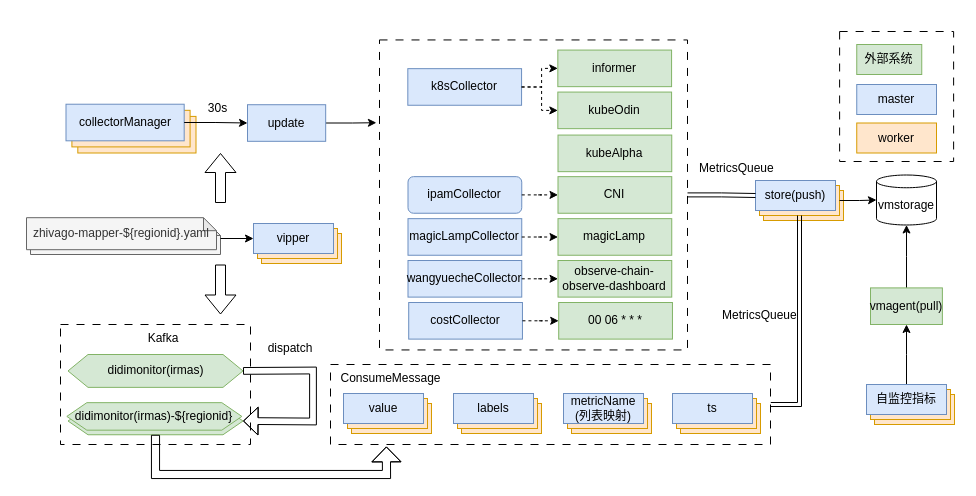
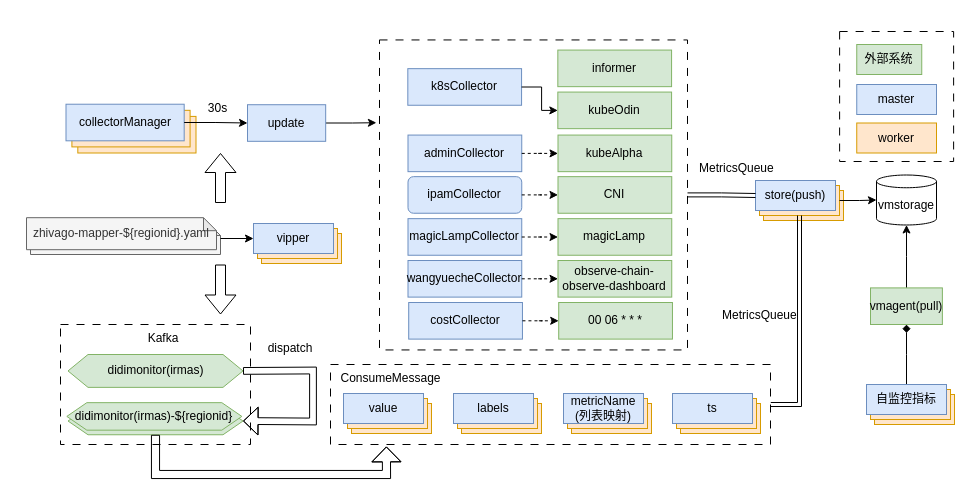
- <mxCell id="38" value="" style="edgeStyle=orthogonalEdgeStyle;rounded=0;orthogonalLoop=1;jettySize=auto;html=1;exitX=1;exitY=0.5;exitDx=0;exitDy=0;entryX=0;entryY=0.5;entryDx=0;entryDy=0;dashed=1;" parent="25" source="34" target="35" edge="1"><mxGeometry relative="1" as="geometry"><mxPoint x="150.525" y="59.15" as="sourcePoint" /><mxPoint x="353.613" y="121.15" as="targetPoint" /></mxGeometry></mxCell>
- <mxCell id="37" value="" style="edgeStyle=orthogonalEdgeStyle;rounded=0;orthogonalLoop=1;jettySize=auto;html=1;dashed=1;" parent="25" source="34" target="36" edge="1"><mxGeometry relative="1" as="geometry" /></mxCell>
+ <mxCell id="37" value="" style="edgeStyle=orthogonalEdgeStyle;rounded=0;orthogonalLoop=1;jettySize=auto;html=1;dashed=0;" parent="25" source="34" target="36" edge="1"><mxGeometry relative="1" as="geometry" /></mxCell>
+ <mxCell id="27" value="adminCollector" style="rounded=0;whiteSpace=wrap;html=1;fillColor=#dae8fc;strokeColor=#6c8ebf;" parent="25" vertex="1"><mxGeometry x="28.498" y="97.56" width="113.75" height="36.585" as="geometry" /></mxCell>
+ <mxCell id="40" value="" style="edgeStyle=orthogonalEdgeStyle;rounded=0;orthogonalLoop=1;jettySize=auto;html=1;dashed=1;" parent="25" source="27" target="39" edge="1"><mxGeometry relative="1" as="geometry" /></mxCell>
- <mxCell id="80" value="" style="edgeStyle=orthogonalEdgeStyle;rounded=0;orthogonalLoop=1;jettySize=auto;html=1;" parent="1" source="81" target="83" edge="1"><mxGeometry relative="1" as="geometry" /></mxCell>
+ <mxCell id="80" value="" style="edgeStyle=orthogonalEdgeStyle;rounded=0;orthogonalLoop=1;jettySize=auto;html=1;endArrow=diamond;" parent="1" source="81" target="83" edge="1"><mxGeometry relative="1" as="geometry" /></mxCell>
